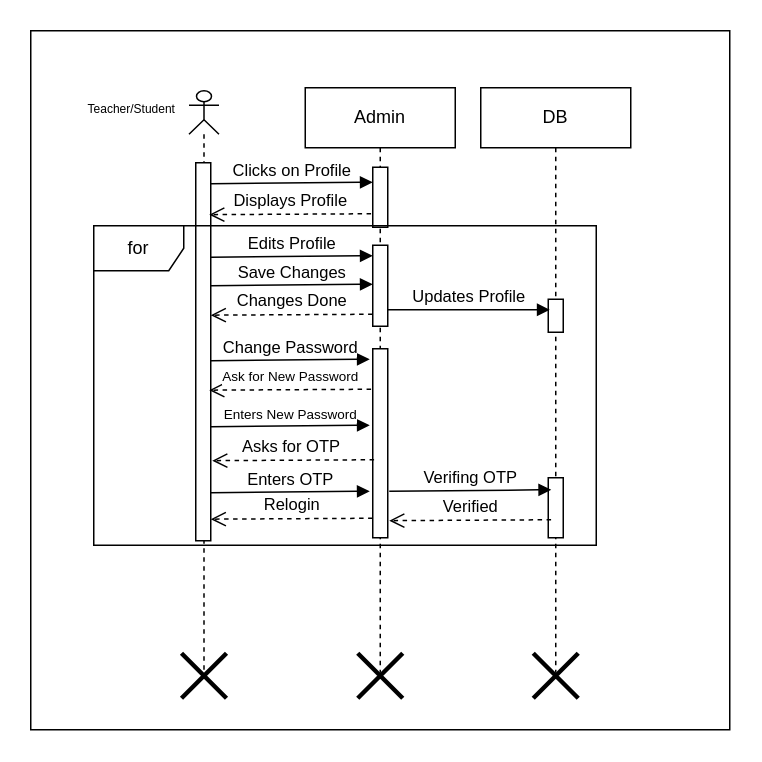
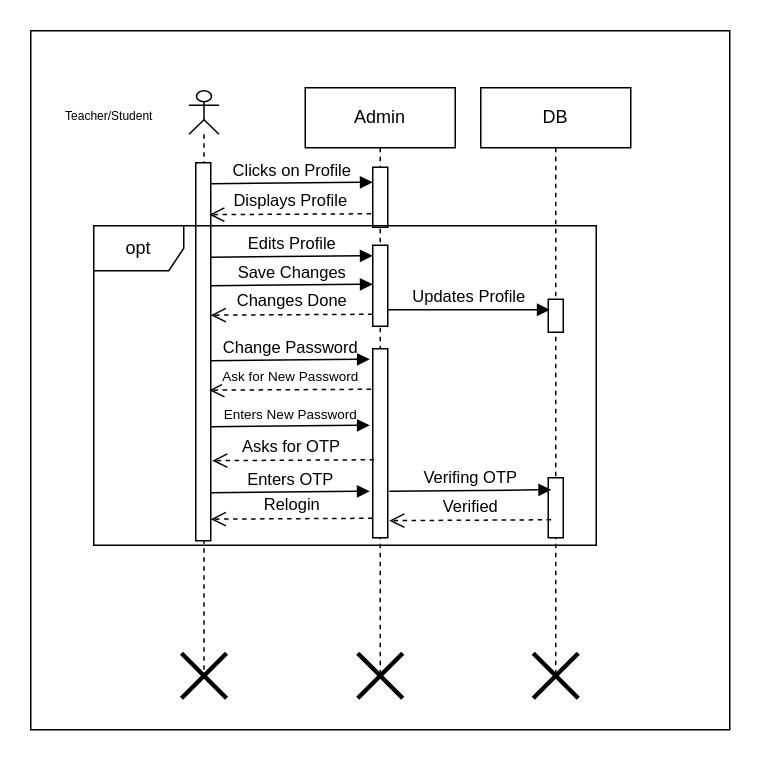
- <mxCell id="24" value="&lt;font style=&quot;font-size: 8px;&quot;&gt;Teacher/Student&lt;/font&gt;" style="text;html=1;align=center;verticalAlign=middle;resizable=0;points=[];autosize=1;strokeColor=none;fillColor=none;" parent="1" vertex="1"><mxGeometry x="48.5" width="76" height="26" as="geometry" y="58" /></mxCell>
+ <mxCell id="24" value="&lt;font style=&quot;font-size: 8px;&quot;&gt;Teacher/Student&lt;/font&gt;" style="text;html=1;align=center;verticalAlign=middle;resizable=0;points=[];autosize=1;strokeColor=none;fillColor=none;" parent="1" vertex="1"><mxGeometry x="33.5" y="63" width="76" height="26" as="geometry" /></mxCell>
- <mxCell id="26" value="for" style="shape=umlFrame;whiteSpace=wrap;html=1;pointerEvents=0;" vertex="1" parent="1"><mxGeometry x="62" y="150" width="335" height="213" as="geometry" /></mxCell>
+ <mxCell id="26" value="opt" style="shape=umlFrame;whiteSpace=wrap;html=1;pointerEvents=0;" vertex="1" parent="1"><mxGeometry x="62" y="150" width="335" height="213" as="geometry" /></mxCell>
